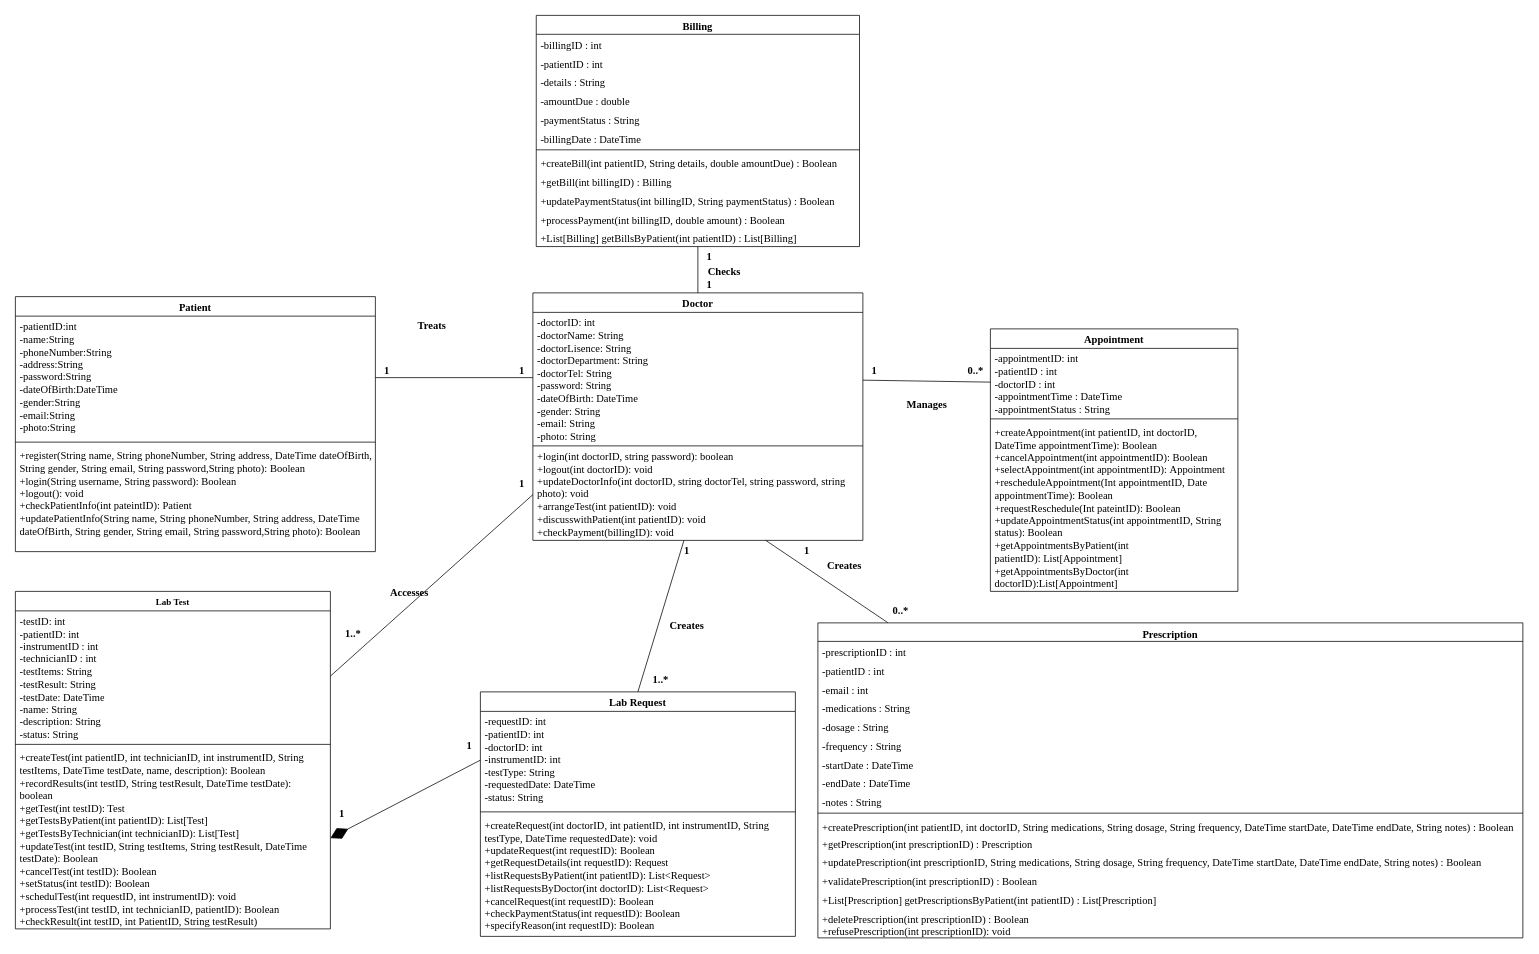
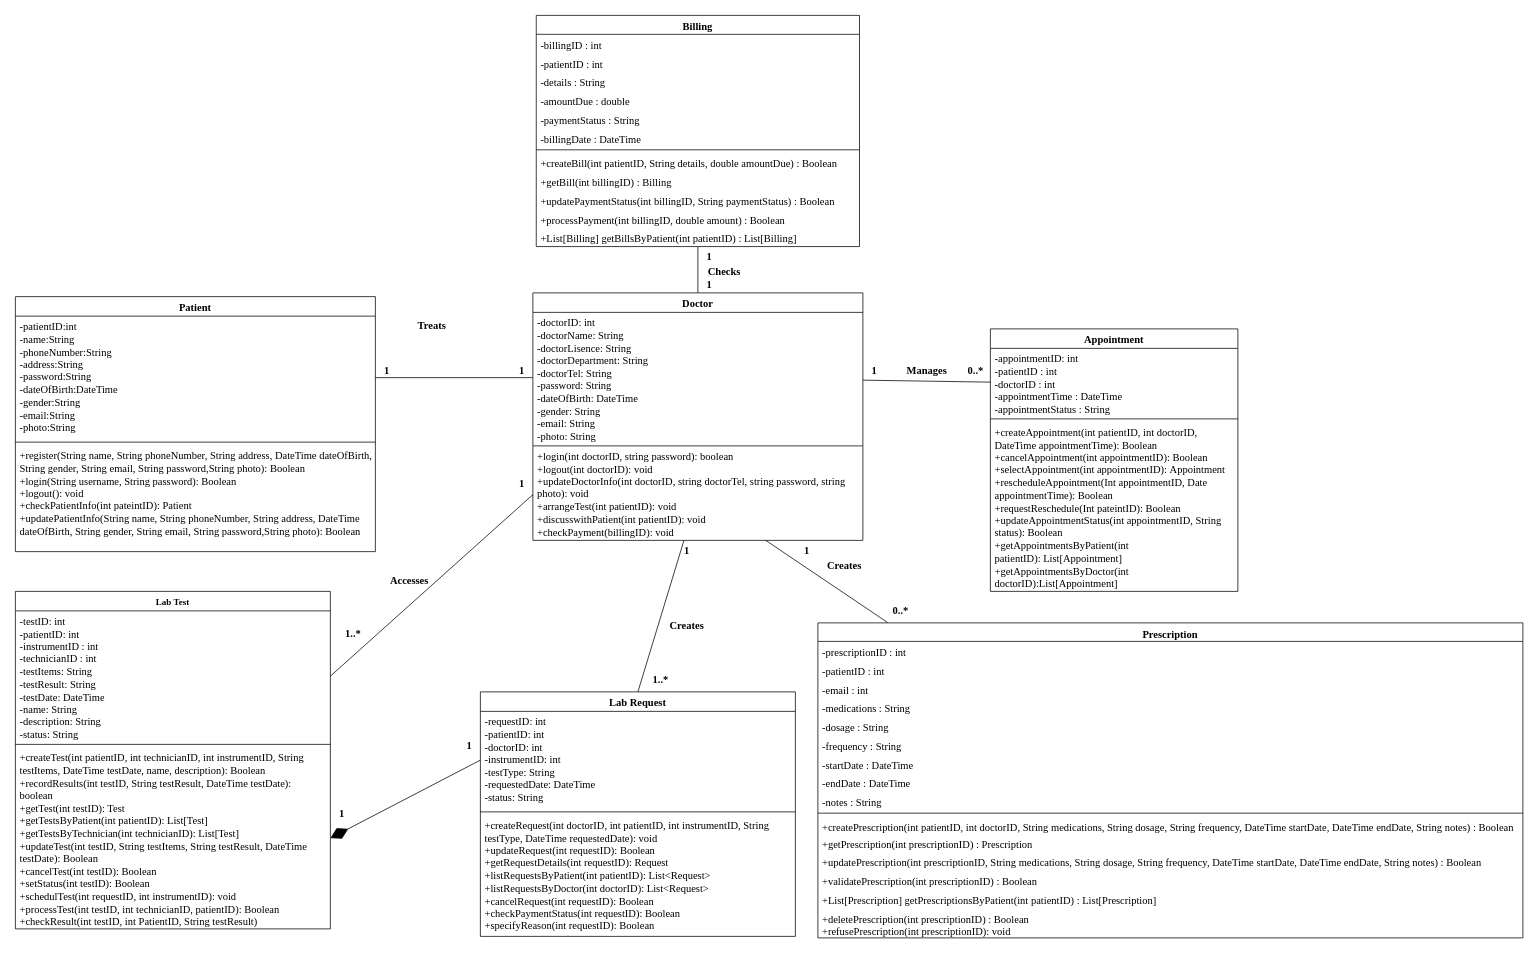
- <mxCell id="5" value="Manages" style="text;html=1;align=center;verticalAlign=middle;resizable=0;points=[];autosize=1;strokeColor=none;fillColor=none;fontFamily=Times New Roman;fontStyle=1;fontSize=14;" parent="1" vertex="1"><mxGeometry x="1194.5" y="525" width="80" height="30" as="geometry" /></mxCell>
+ <mxCell id="5" value="Manages" style="text;html=1;align=center;verticalAlign=middle;resizable=0;points=[];autosize=1;strokeColor=none;fillColor=none;fontFamily=Times New Roman;fontStyle=1;fontSize=14;" parent="1" vertex="1"><mxGeometry x="1194.5" y="480" width="80" height="30" as="geometry" /></mxCell>
- <mxCell id="11" value="Accesses" style="text;html=1;align=center;verticalAlign=middle;resizable=0;points=[];autosize=1;strokeColor=none;fillColor=none;fontFamily=Times New Roman;fontStyle=1;fontSize=14;" parent="1" vertex="1"><mxGeometry x="510" y="775" width="70" height="30" as="geometry" /></mxCell>
+ <mxCell id="11" value="Accesses" style="text;html=1;align=center;verticalAlign=middle;resizable=0;points=[];autosize=1;strokeColor=none;fillColor=none;fontFamily=Times New Roman;fontStyle=1;fontSize=14;" parent="1" vertex="1"><mxGeometry x="510" y="760" width="70" height="30" as="geometry" /></mxCell>
